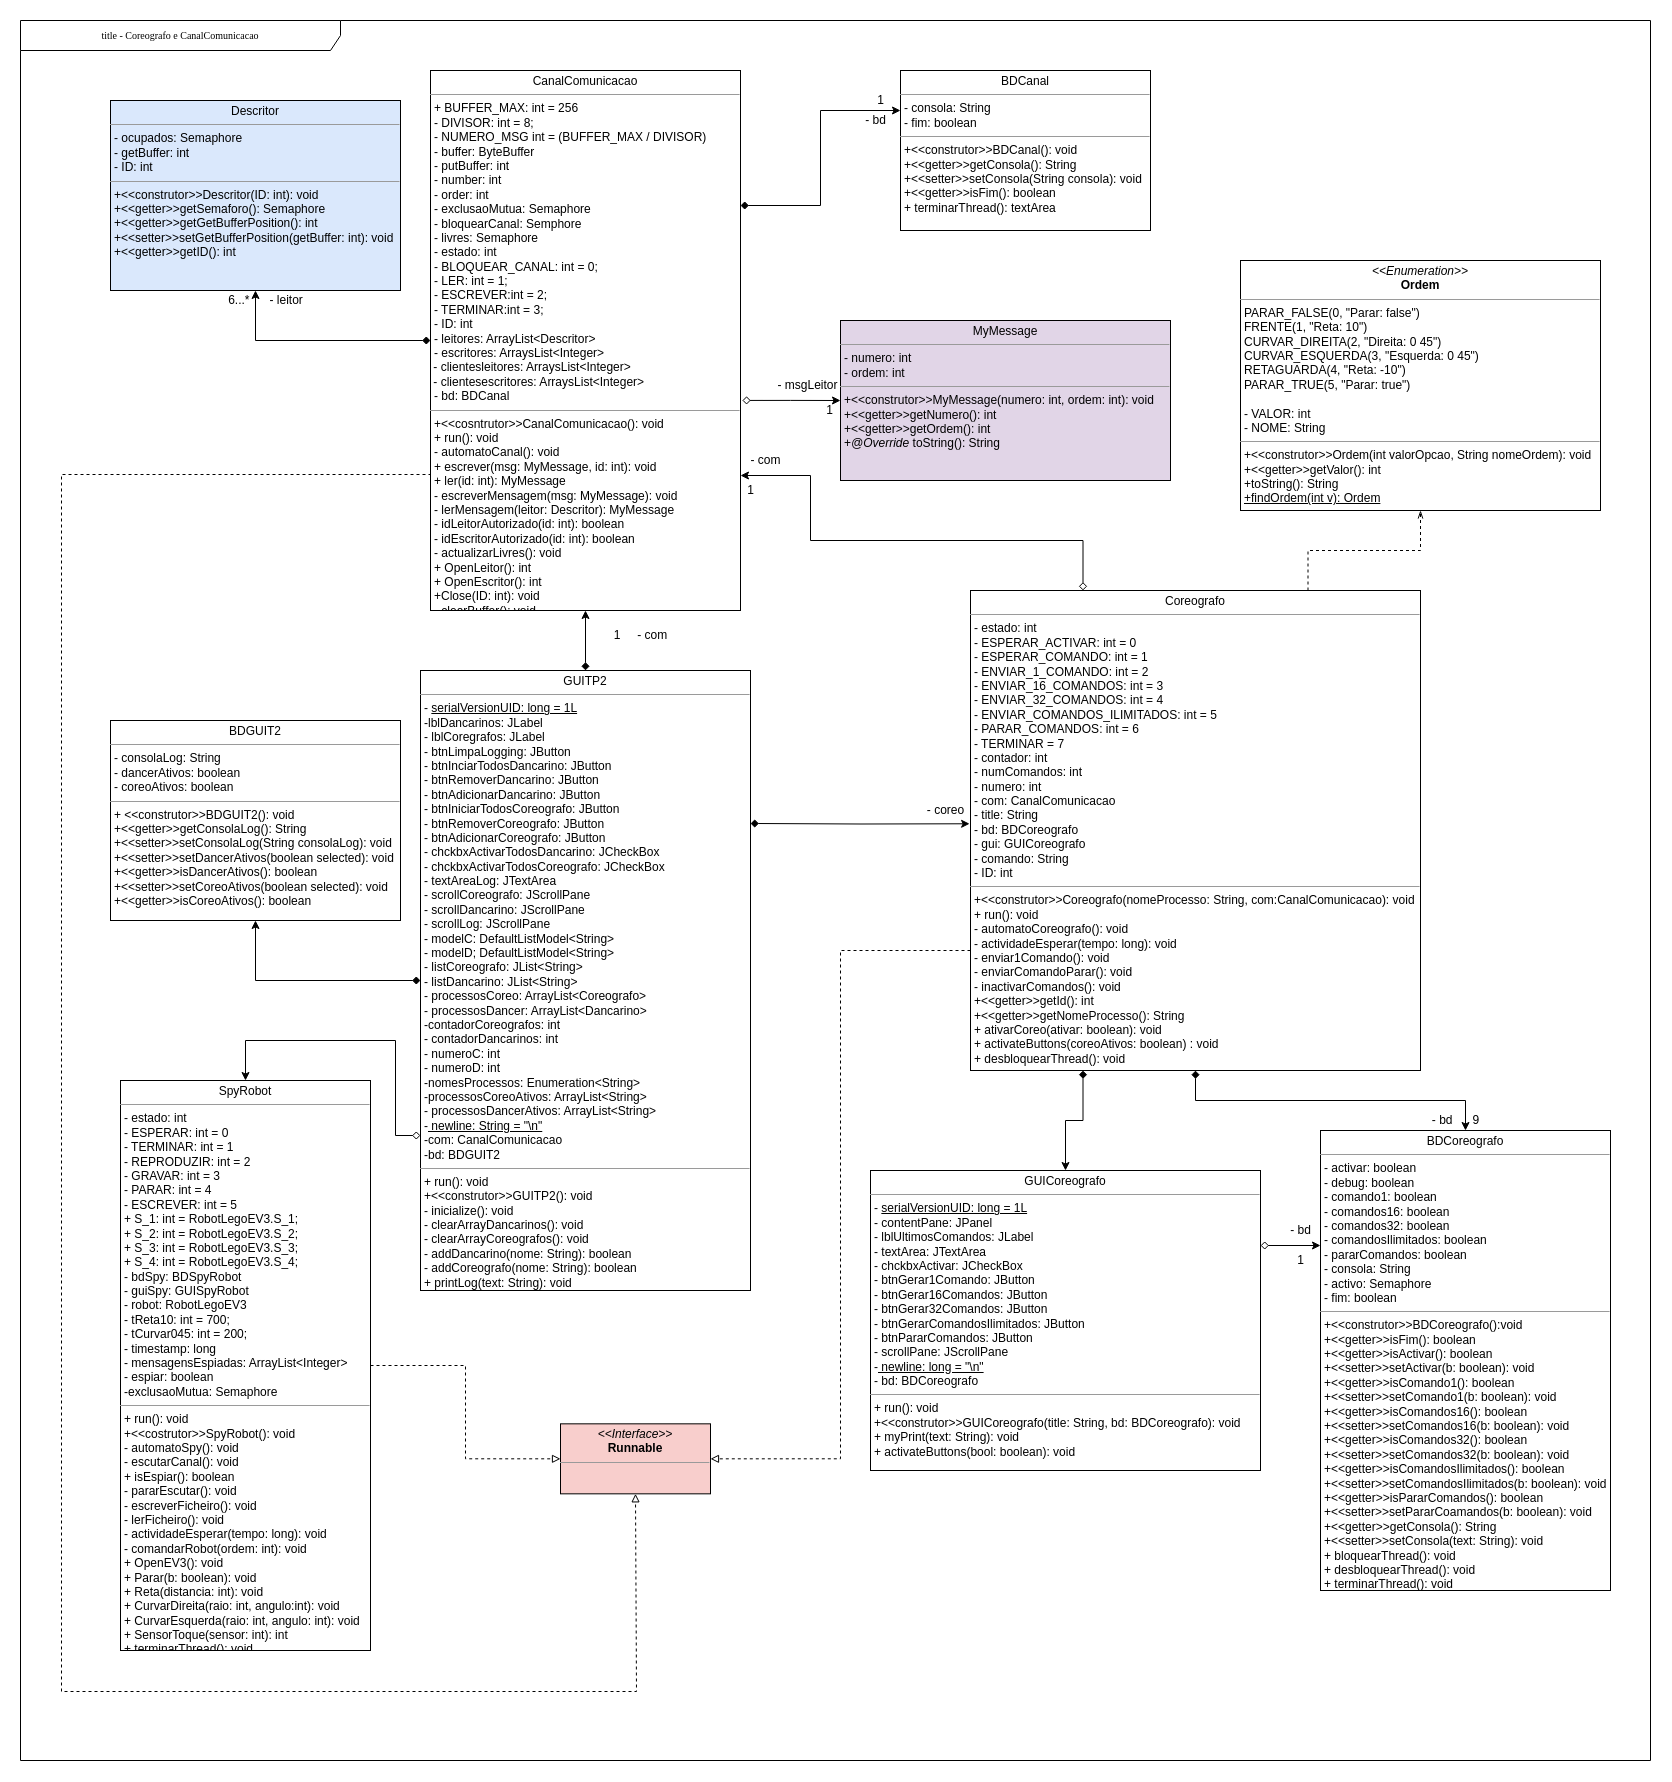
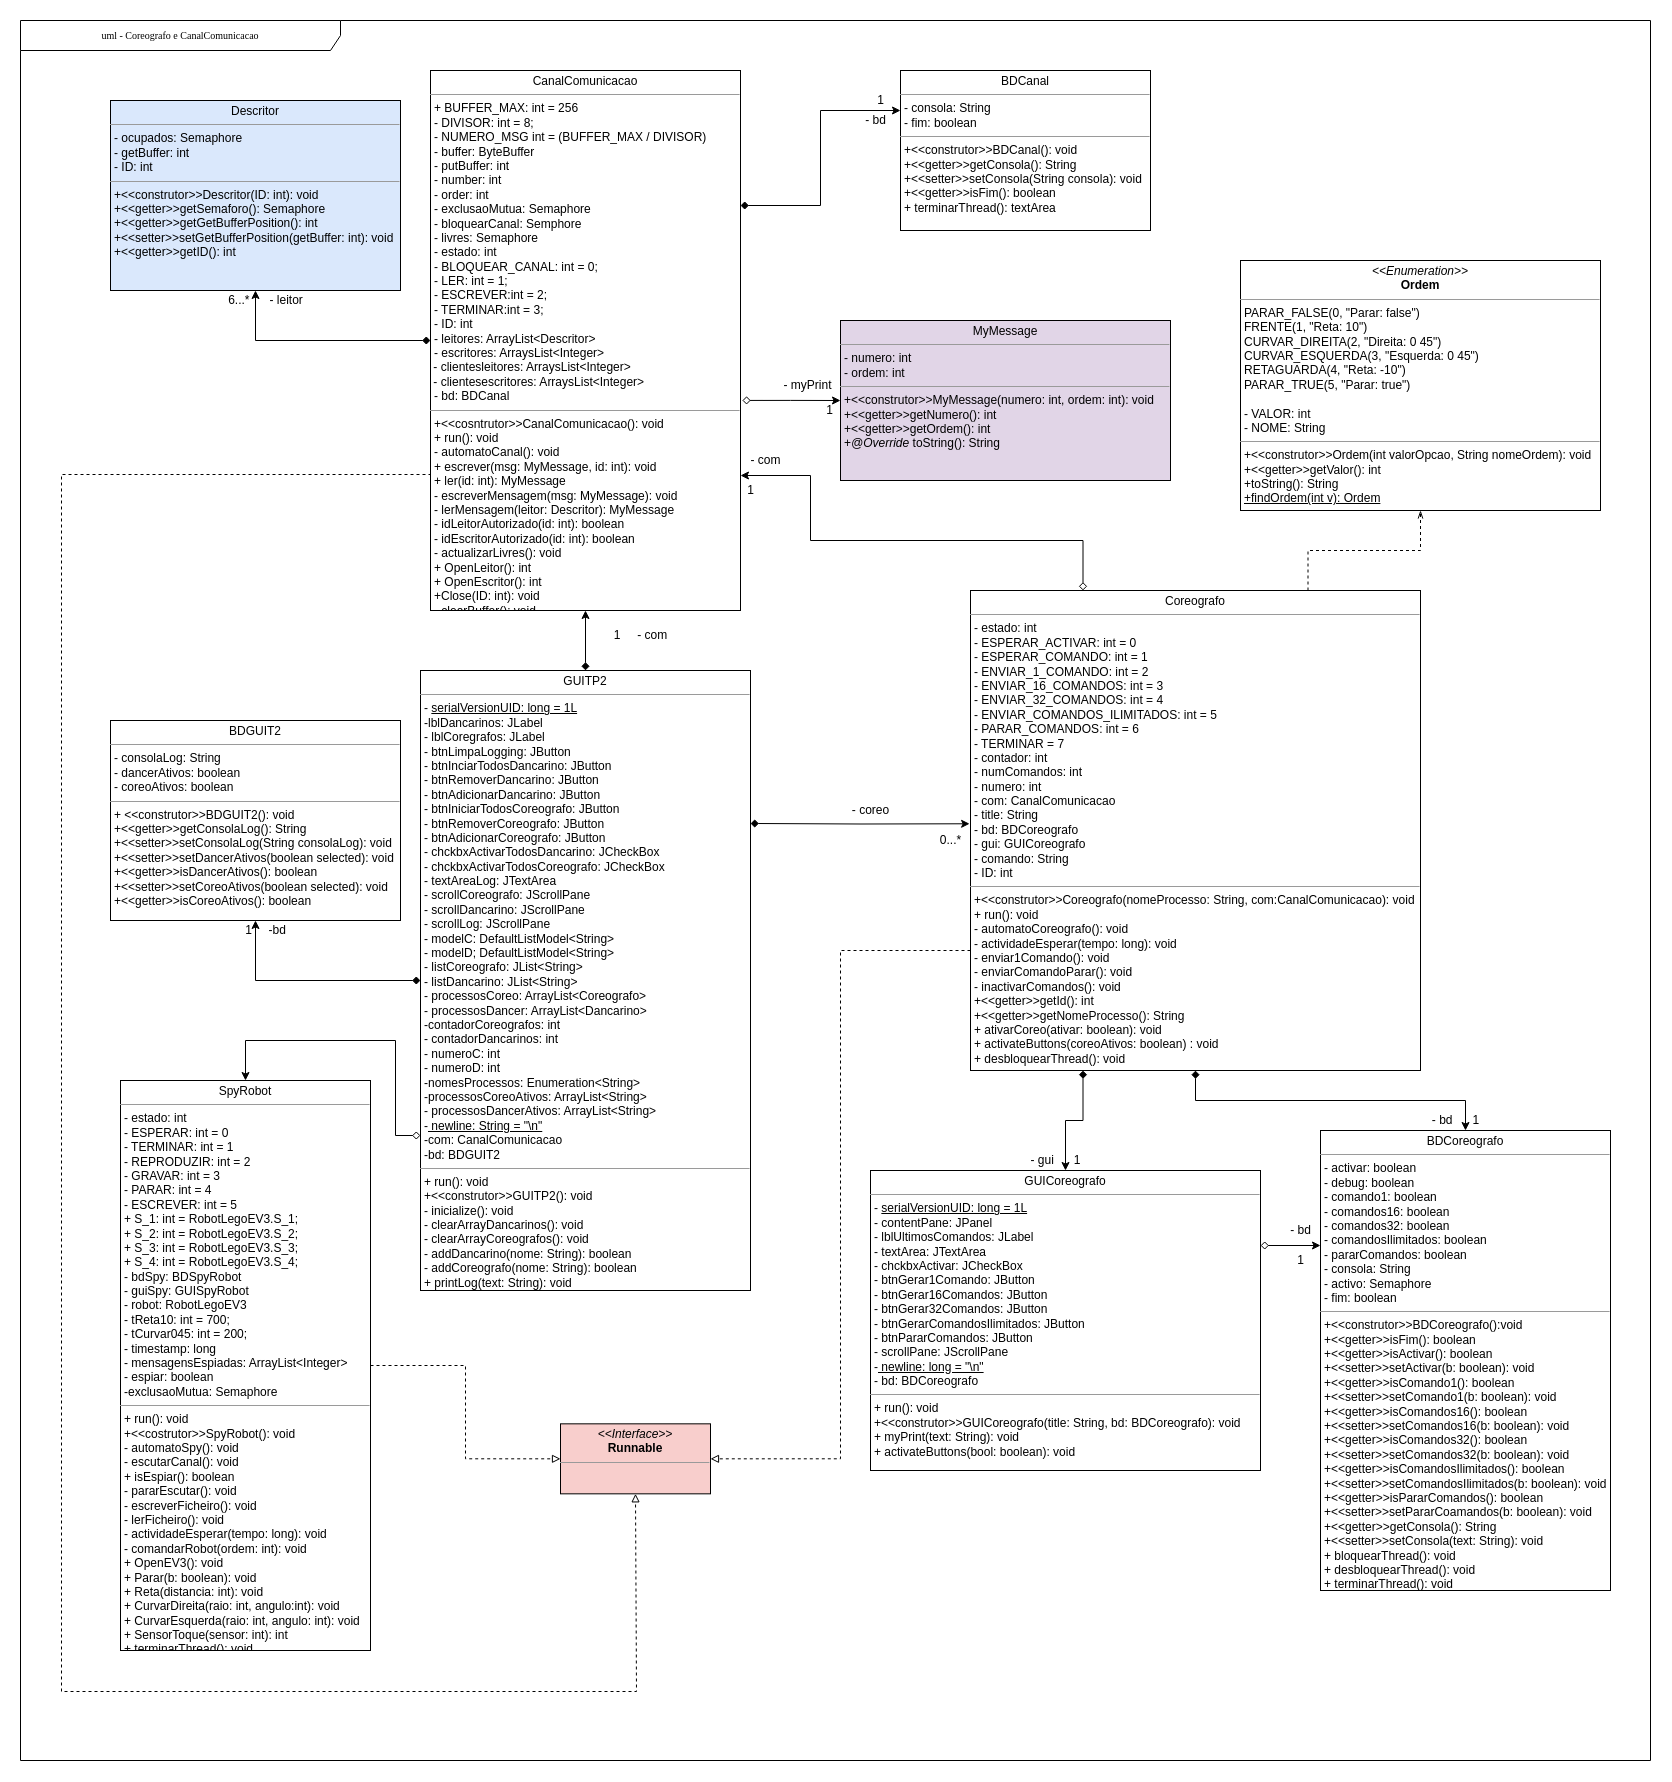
- <mxCell id="2" value="title - Coreografo e CanalComunicacao" style="shape=umlFrame;whiteSpace=wrap;html=1;rounded=0;shadow=0;comic=0;labelBackgroundColor=none;strokeWidth=1;fontFamily=Verdana;fontSize=10;align=center;width=320;height=30;" parent="1" vertex="1"><mxGeometry x="20" y="20" width="1630" height="1740" as="geometry" /></mxCell>
+ <mxCell id="2" value="uml - Coreografo e CanalComunicacao" style="shape=umlFrame;whiteSpace=wrap;html=1;rounded=0;shadow=0;comic=0;labelBackgroundColor=none;strokeWidth=1;fontFamily=Verdana;fontSize=10;align=center;width=320;height=30;" parent="1" vertex="1"><mxGeometry x="20" y="20" width="1630" height="1740" as="geometry" /></mxCell>
- <mxCell id="35" value="- msgLeitor" style="text;html=1;align=center;verticalAlign=middle;resizable=0;points=[];;autosize=1;" vertex="1" parent="1"><mxGeometry x="767" y="375" width="80" height="20" as="geometry" /></mxCell>
+ <mxCell id="35" value="- myPrint" style="text;html=1;align=center;verticalAlign=middle;resizable=0;points=[];;autosize=1;" vertex="1" parent="1"><mxGeometry x="767" y="375" width="80" height="20" as="geometry" /></mxCell>
- <mxCell id="41" value="- coreo" style="text;html=1;align=center;verticalAlign=middle;resizable=0;points=[];;autosize=1;" vertex="1" parent="1"><mxGeometry x="920" y="800" width="50" height="20" as="geometry" /></mxCell>
+ <mxCell id="41" value="- coreo" style="text;html=1;align=center;verticalAlign=middle;resizable=0;points=[];;autosize=1;" vertex="1" parent="1"><mxGeometry x="845" y="800" width="50" height="20" as="geometry" /></mxCell>
+ <mxCell id="42" value="0...*" style="text;html=1;align=center;verticalAlign=middle;resizable=0;points=[];;autosize=1;" vertex="1" parent="1"><mxGeometry x="930" y="830" width="40" height="20" as="geometry" /></mxCell>
+ <mxCell id="32" value="1&amp;nbsp; &amp;nbsp; &amp;nbsp;-bd" style="text;html=1;align=center;verticalAlign=middle;resizable=0;points=[];;autosize=1;" vertex="1" parent="1"><mxGeometry x="235" y="920" width="60" height="20" as="geometry" /></mxCell>
- <mxCell id="40" value="- bd&amp;nbsp; &amp;nbsp; &amp;nbsp; 9" style="text;html=1;align=center;verticalAlign=middle;resizable=0;points=[];;autosize=1;" vertex="1" parent="1"><mxGeometry x="1425" y="1110" width="60" height="20" as="geometry" /></mxCell>
+ <mxCell id="40" value="- bd&amp;nbsp; &amp;nbsp; &amp;nbsp; 1" style="text;html=1;align=center;verticalAlign=middle;resizable=0;points=[];;autosize=1;" vertex="1" parent="1"><mxGeometry x="1425" y="1110" width="60" height="20" as="geometry" /></mxCell>
+ <mxCell id="39" value="- gui&amp;nbsp; &amp;nbsp; &amp;nbsp; 1" style="text;html=1;align=center;verticalAlign=middle;resizable=0;points=[];;autosize=1;" vertex="1" parent="1"><mxGeometry x="1020" y="1150" width="70" height="20" as="geometry" /></mxCell>
